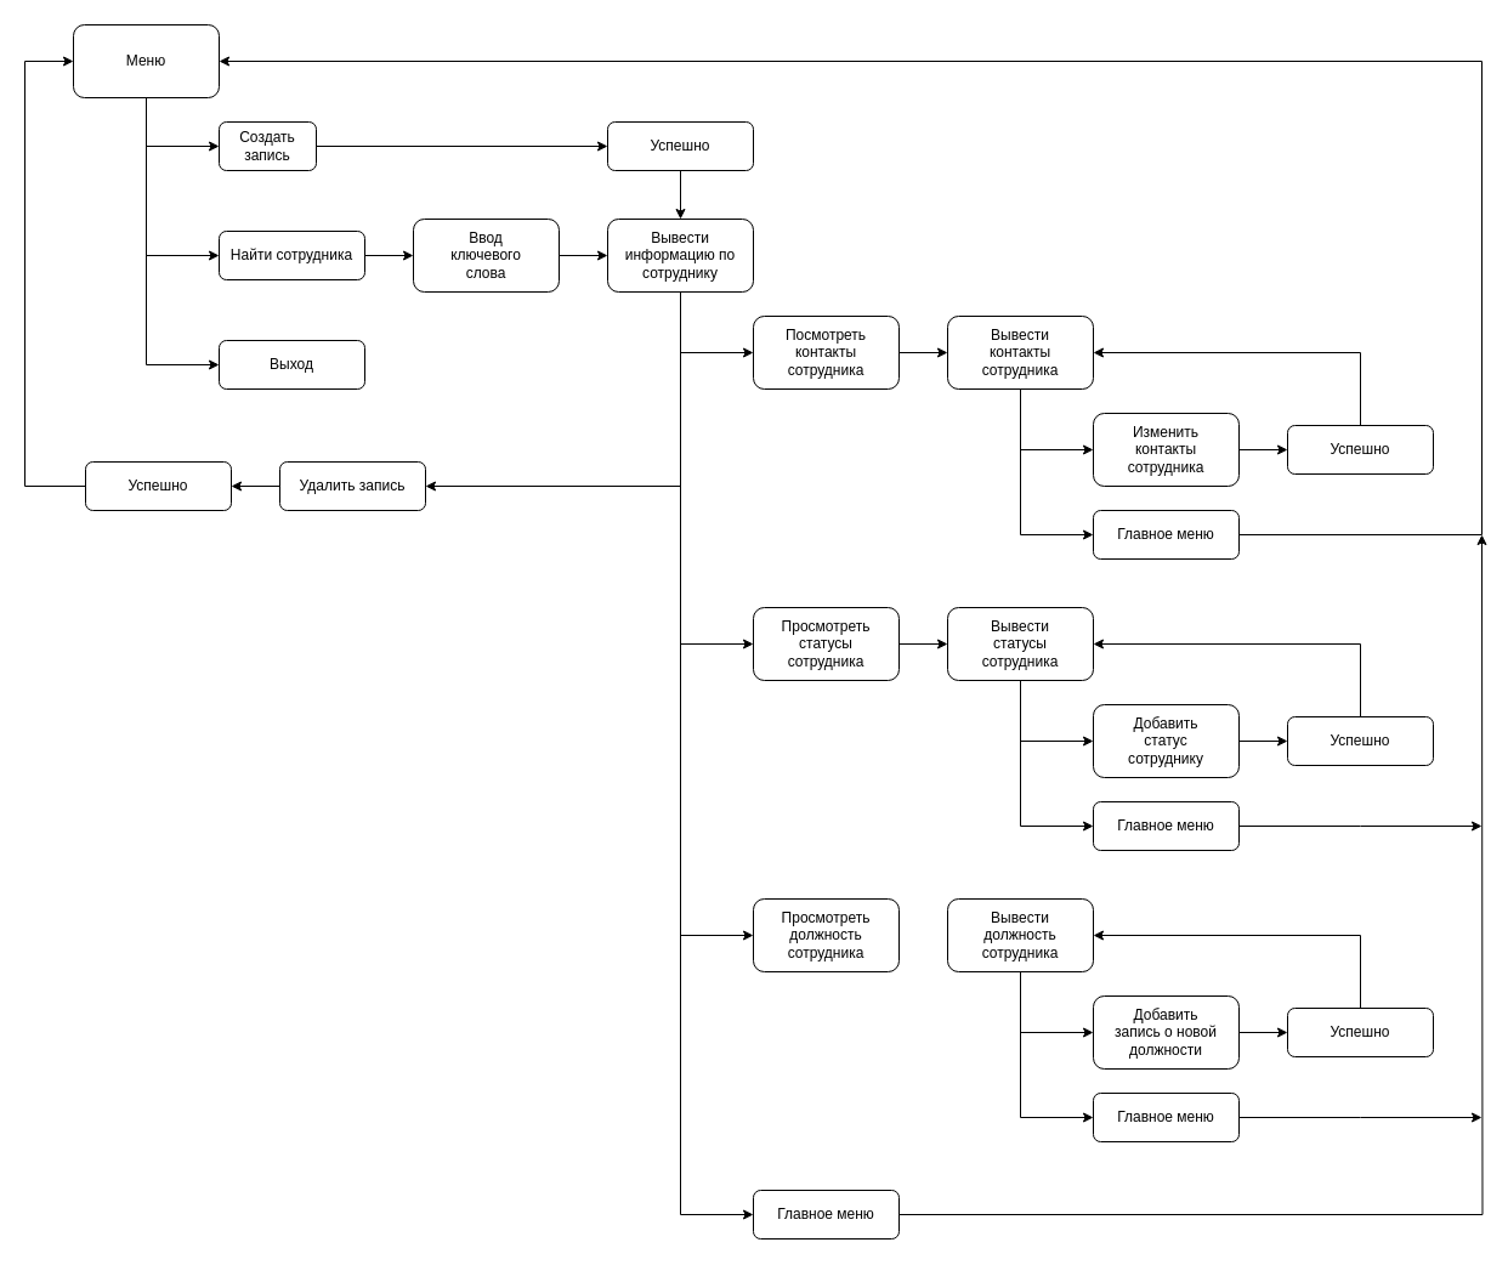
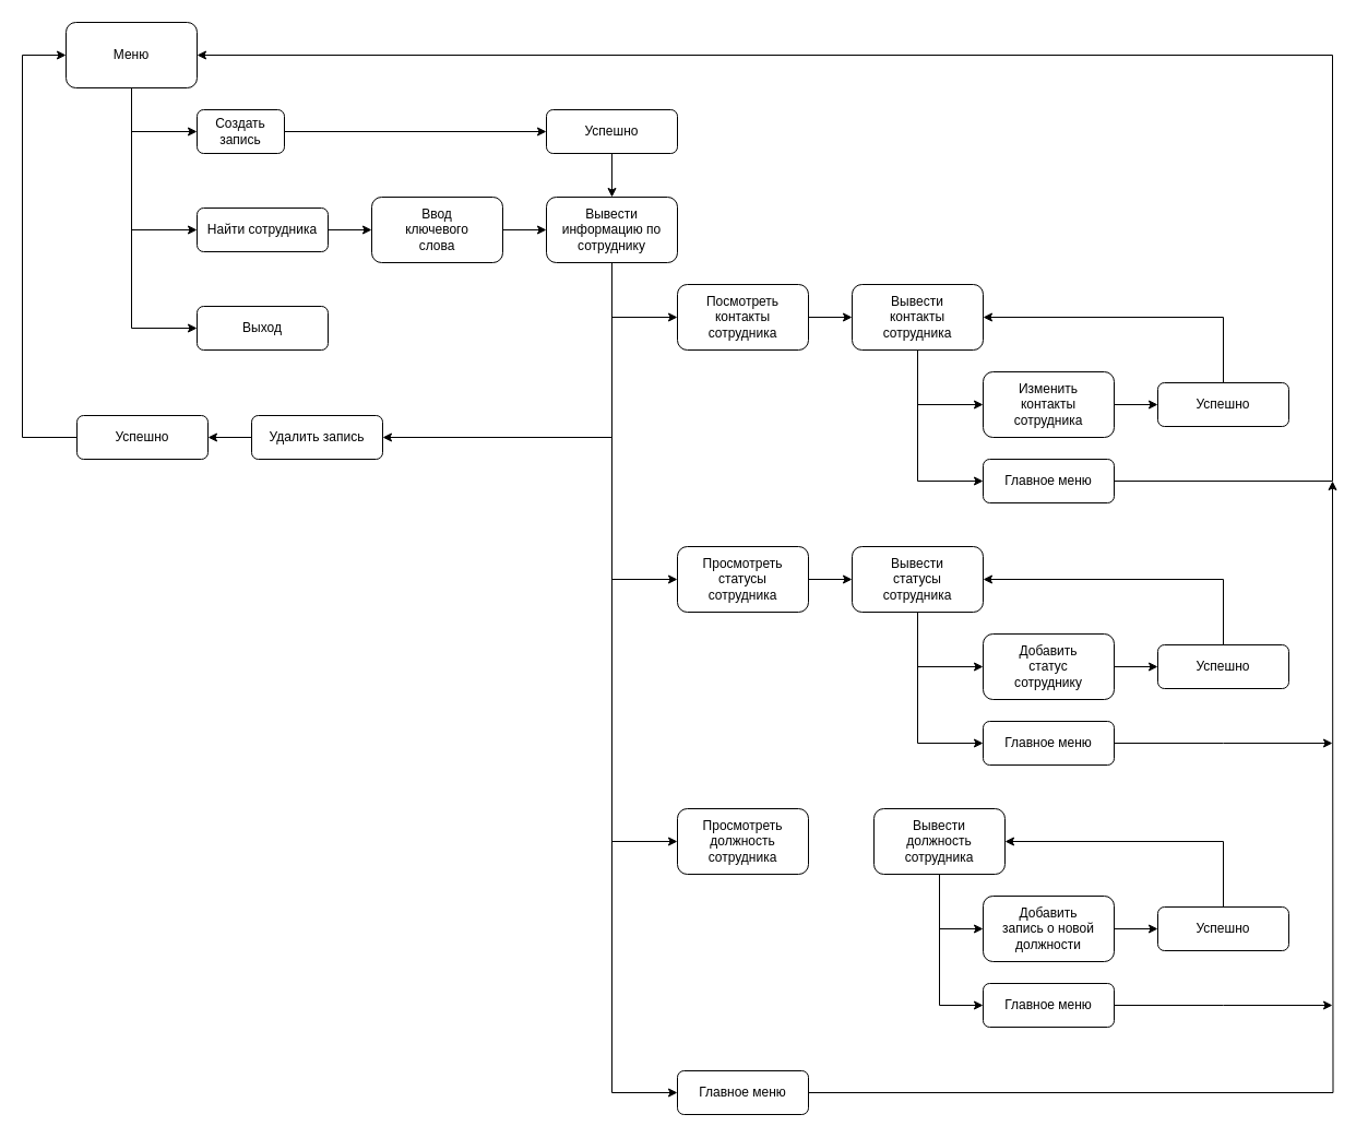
- <mxCell id="50" value="Вывести&lt;br&gt;должность&lt;br&gt;сотрудника" style="rounded=1;whiteSpace=wrap;html=1;" vertex="1" parent="1"><mxGeometry x="780" y="740" width="120" height="60" as="geometry" /></mxCell>
+ <mxCell id="50" value="Вывести&lt;br&gt;должность&lt;br&gt;сотрудника" style="rounded=1;whiteSpace=wrap;html=1;" vertex="1" parent="1"><mxGeometry x="800" y="740" width="120" height="60" as="geometry" /></mxCell>
